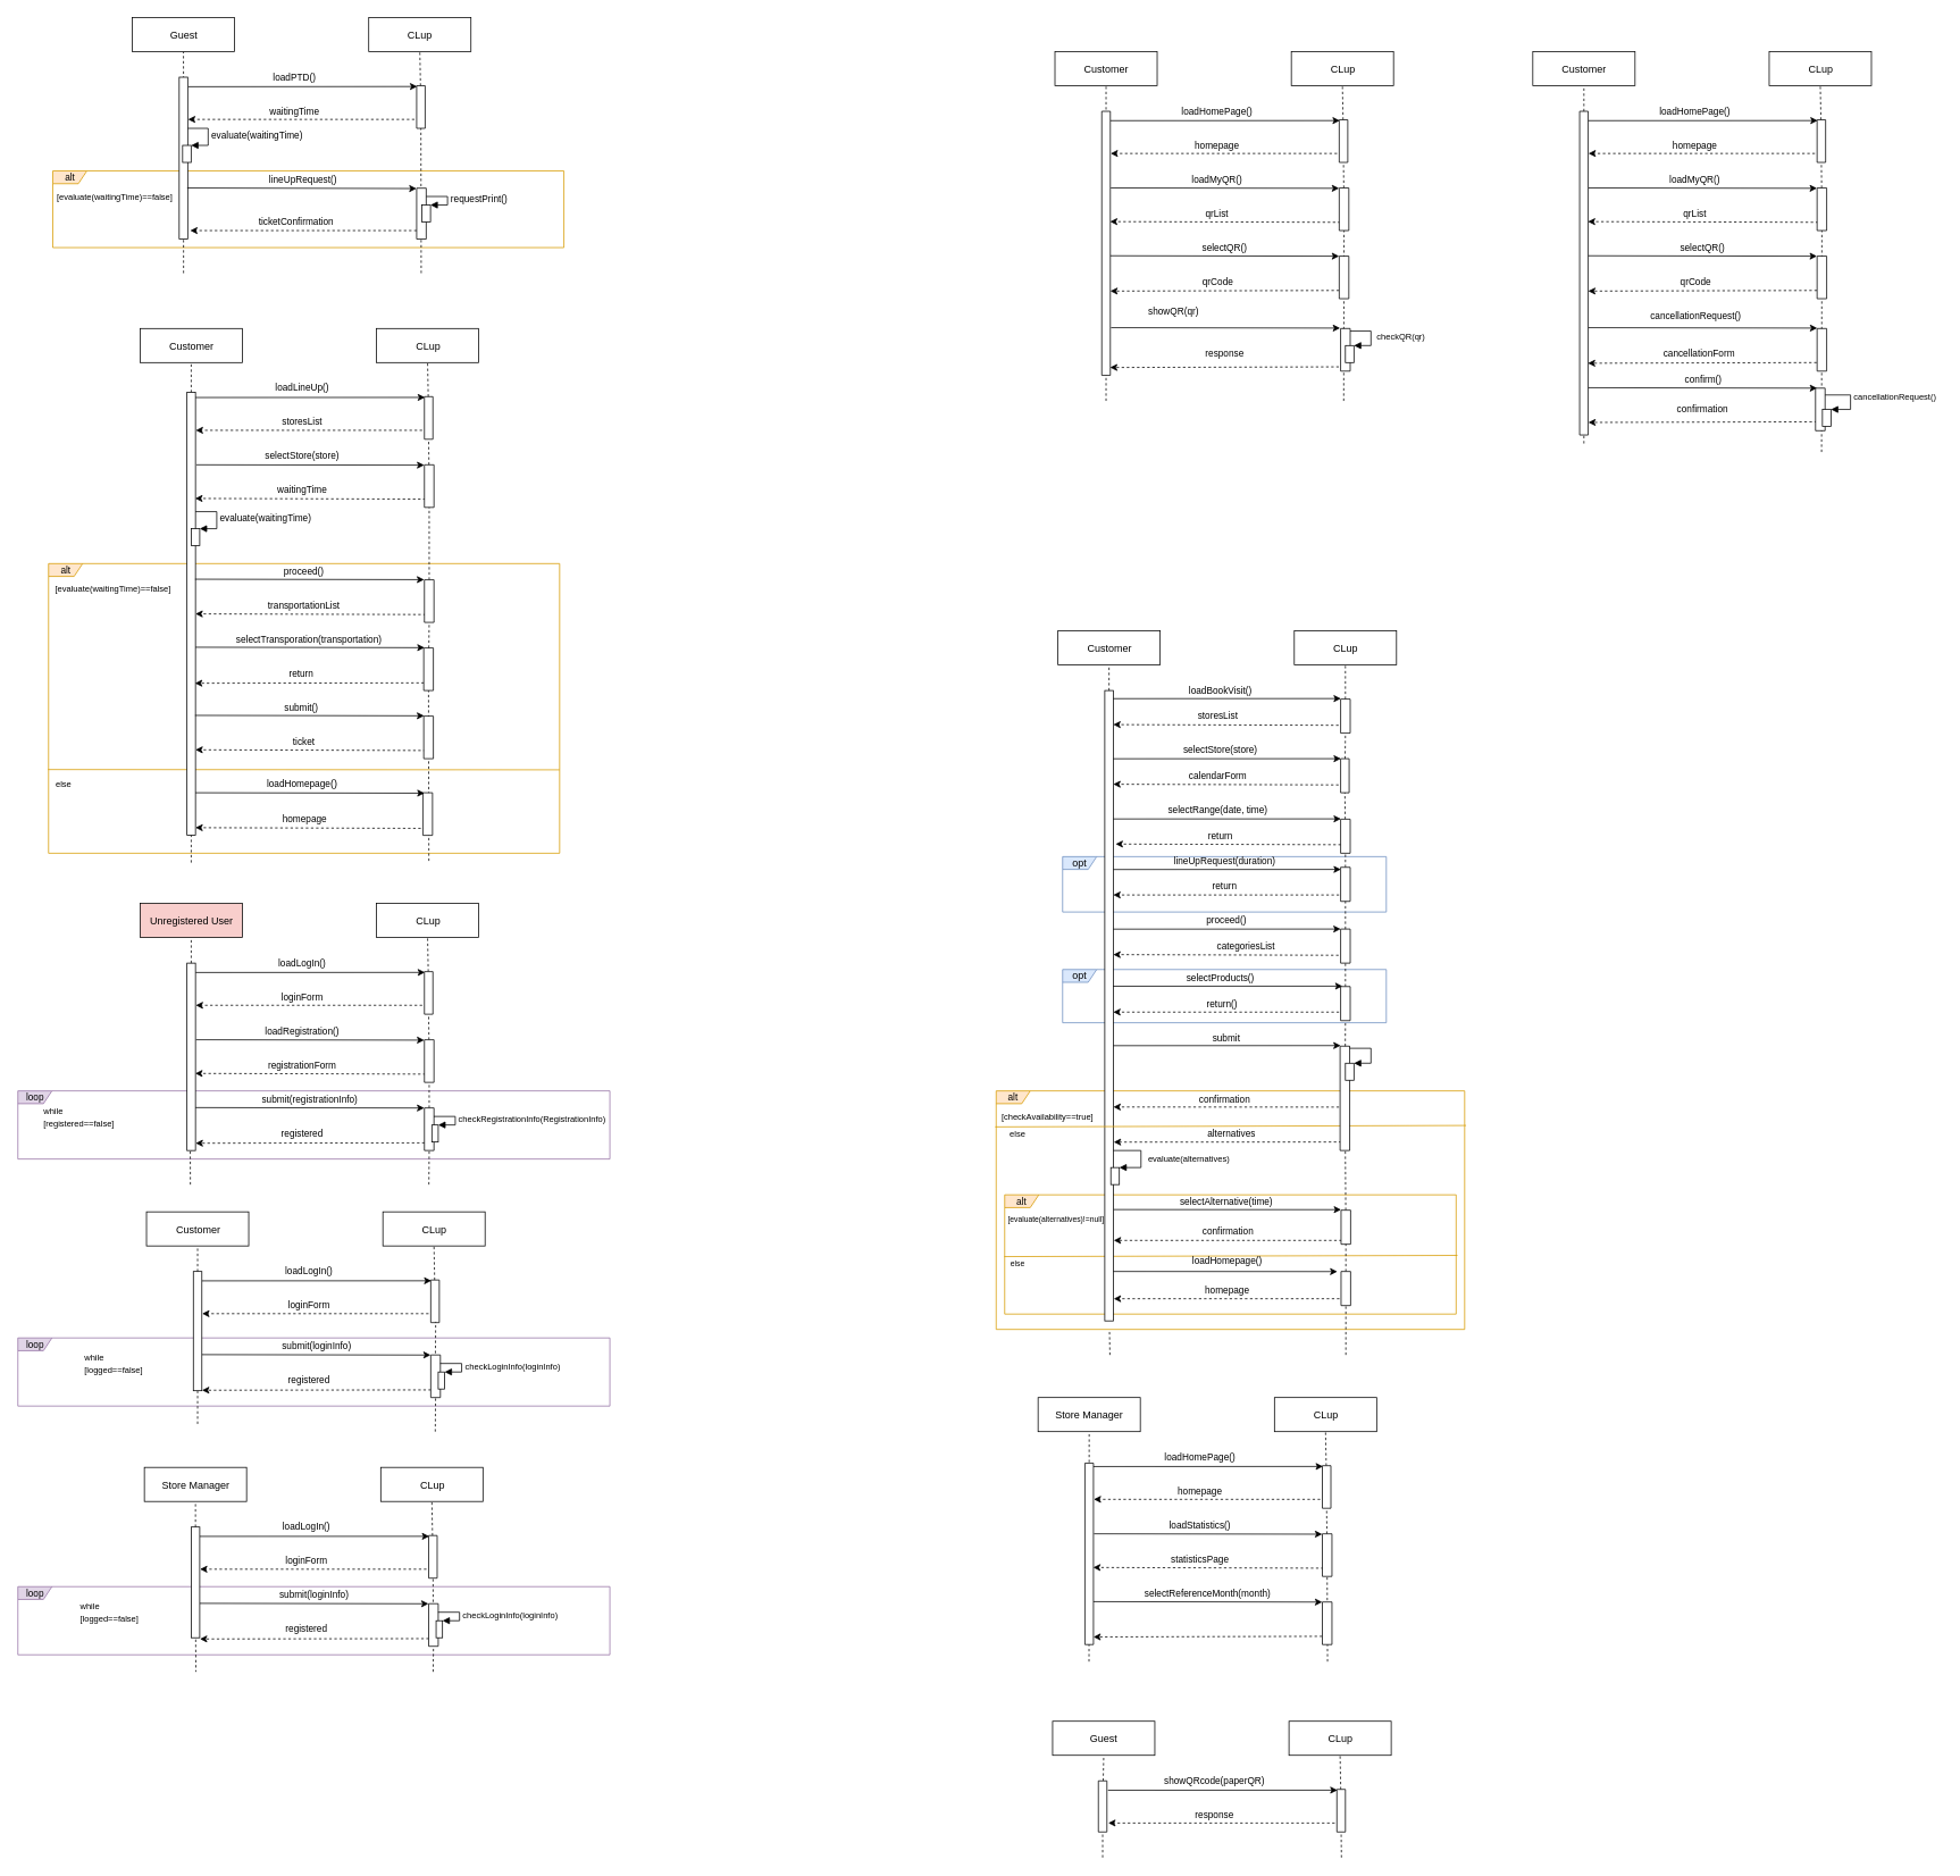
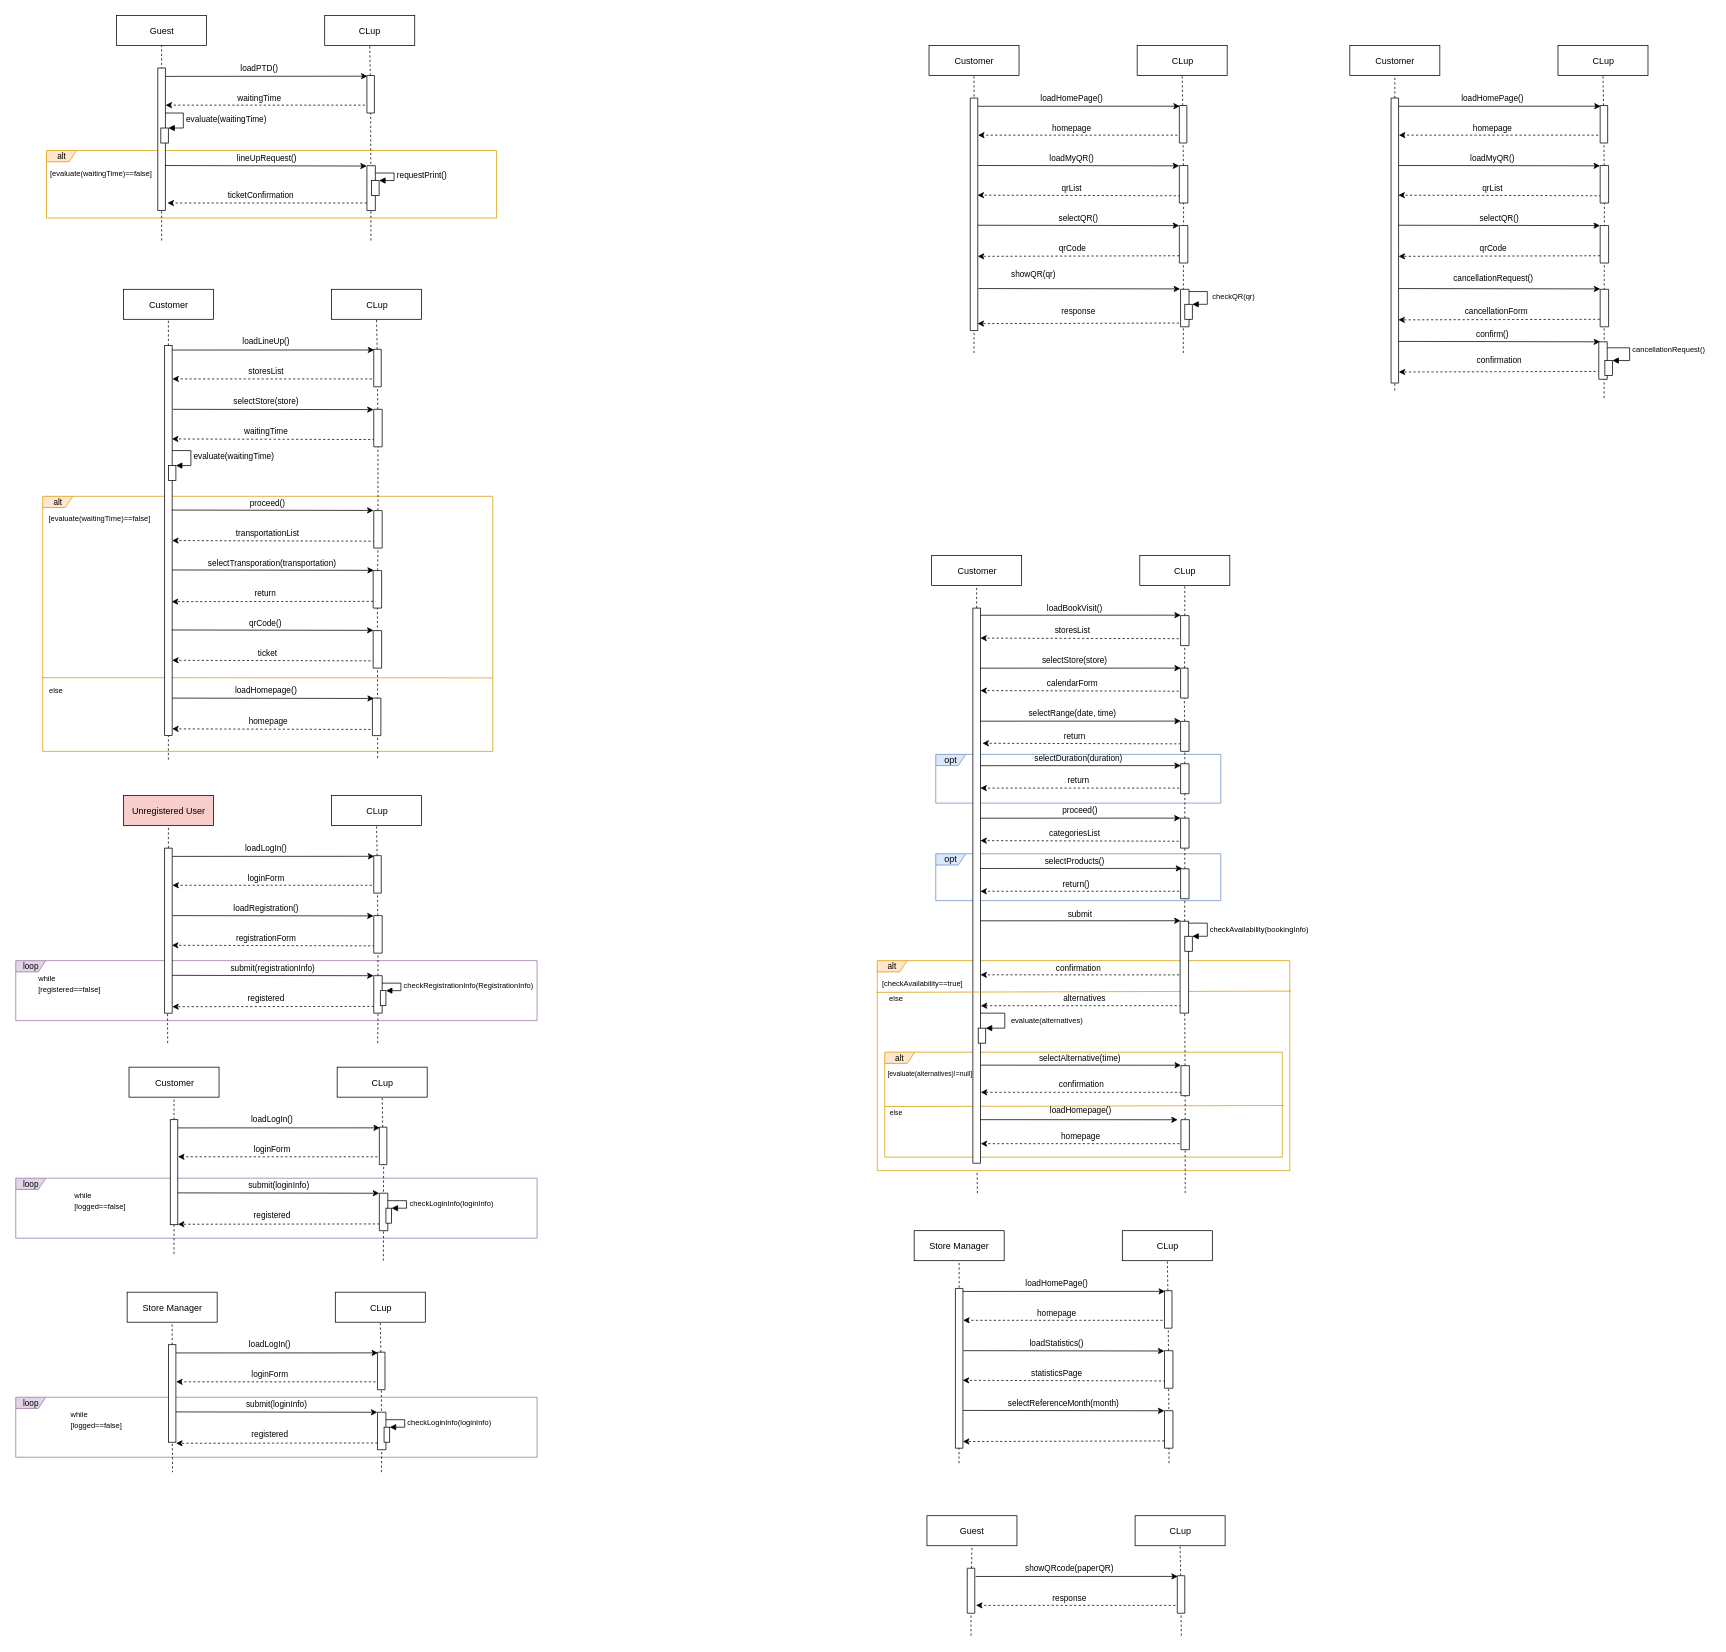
- <mxCell id="316" value="&lt;font style=&quot;font-size: 11px&quot;&gt;confirm()&lt;/font&gt;" style="text;html=1;align=center;verticalAlign=middle;resizable=0;points=[];autosize=1;" parent="1" vertex="1"><mxGeometry x="1969" y="435" width="60" height="20" as="geometry" /></mxCell>
+ <mxCell id="316" value="&lt;font style=&quot;font-size: 11px&quot;&gt;confirm()&lt;/font&gt;" style="text;html=1;align=center;verticalAlign=middle;resizable=0;points=[];autosize=1;" parent="1" vertex="1"><mxGeometry x="1959" y="435" width="60" height="20" as="geometry" /></mxCell>
- <mxCell id="61" value="&lt;font style=&quot;font-size: 11px&quot;&gt;submit()&lt;/font&gt;" style="text;html=1;align=center;verticalAlign=middle;resizable=0;points=[];autosize=1;fontSize=11;" parent="1" vertex="1"><mxGeometry x="323.24" y="820" width="60" height="20" as="geometry" /></mxCell>
+ <mxCell id="61" value="&lt;font style=&quot;font-size: 11px&quot;&gt;qrCode()&lt;/font&gt;" style="text;html=1;align=center;verticalAlign=middle;resizable=0;points=[];autosize=1;fontSize=11;" parent="1" vertex="1"><mxGeometry x="323.24" y="820" width="60" height="20" as="geometry" /></mxCell>
- <mxCell id="111" value="&lt;font style=&quot;font-size: 11px&quot;&gt;lineUpRequest(duration)&lt;/font&gt;" style="text;html=1;align=center;verticalAlign=middle;resizable=0;points=[];autosize=1;" parent="1" vertex="1"><mxGeometry x="1371.8" y="1000" width="130" height="20" as="geometry" /></mxCell>
+ <mxCell id="111" value="&lt;font style=&quot;font-size: 11px&quot;&gt;selectDuration(duration)&lt;/font&gt;" style="text;html=1;align=center;verticalAlign=middle;resizable=0;points=[];autosize=1;" parent="1" vertex="1"><mxGeometry x="1371.8" y="1000" width="130" height="20" as="geometry" /></mxCell>
- <mxCell id="223" value="&lt;font style=&quot;font-size: 11px&quot;&gt;categoriesList&lt;/font&gt;" style="text;html=1;align=center;verticalAlign=middle;resizable=0;points=[];autosize=1;" parent="1" vertex="1"><mxGeometry x="1421.5" y="1100" width="80" height="20" as="geometry" /></mxCell>
+ <mxCell id="223" value="&lt;font style=&quot;font-size: 11px&quot;&gt;categoriesList&lt;/font&gt;" style="text;html=1;align=center;verticalAlign=middle;resizable=0;points=[];autosize=1;" parent="1" vertex="1"><mxGeometry x="1391.5" y="1100" width="80" height="20" as="geometry" /></mxCell>
+ <mxCell id="86" value="&lt;font style=&quot;font-size: 10px&quot;&gt;checkAvailability(bookingInfo)&lt;/font&gt;" style="text;html=1;align=center;verticalAlign=middle;resizable=0;points=[];autosize=1;" parent="1" vertex="1"><mxGeometry x="1602.63" y="1227.5" width="150" height="20" as="geometry" /></mxCell>
